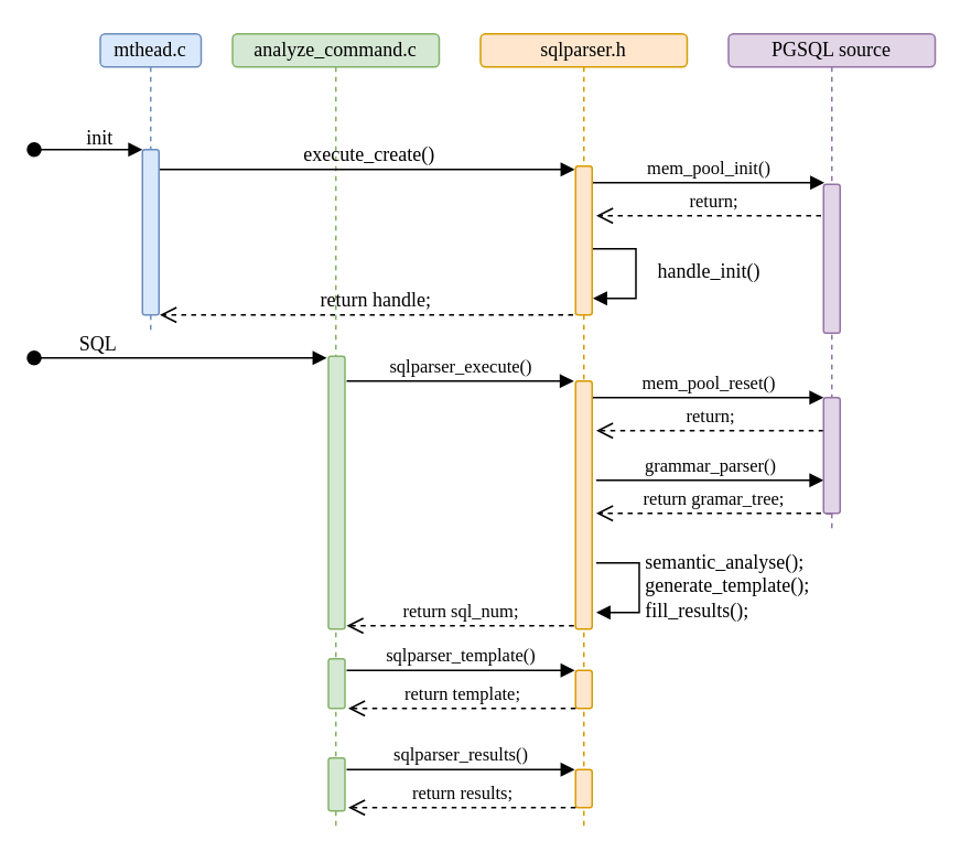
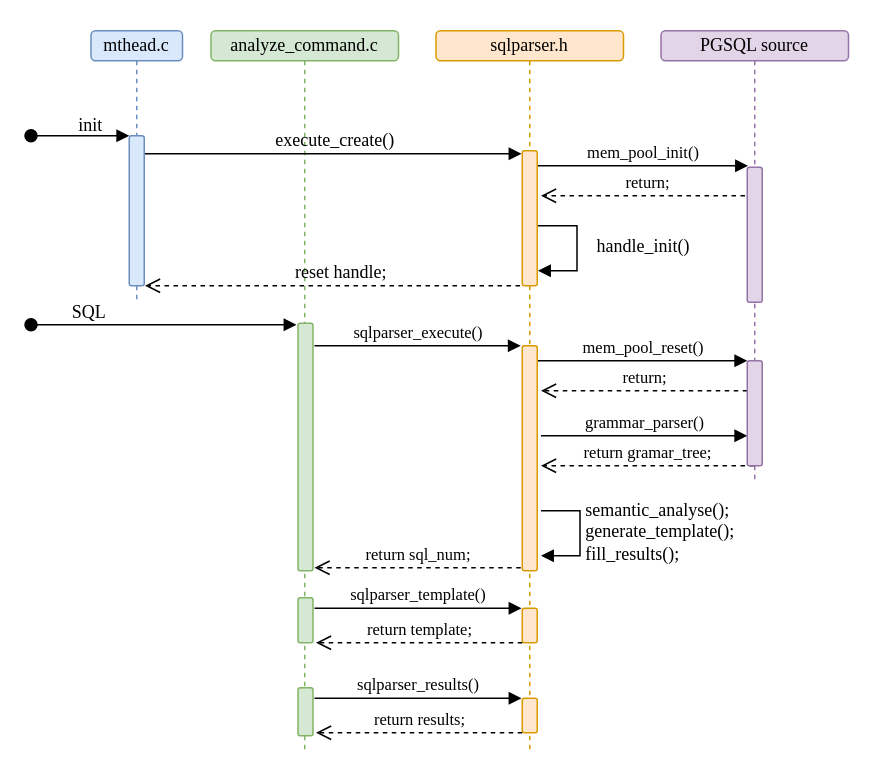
- <mxCell id="19" value="return handle;" style="text;strokeColor=none;align=center;fillColor=none;html=1;verticalAlign=middle;whiteSpace=wrap;rounded=0;fontFamily=Comic Sans MS;" parent="1" vertex="1"><mxGeometry x="182.5" y="176" width="87.5" height="10" as="geometry" /></mxCell>
+ <mxCell id="19" value="reset handle;" style="text;strokeColor=none;align=center;fillColor=none;html=1;verticalAlign=middle;whiteSpace=wrap;rounded=0;fontFamily=Comic Sans MS;" parent="1" vertex="1"><mxGeometry x="182.5" y="176" width="87.5" height="10" as="geometry" /></mxCell>
